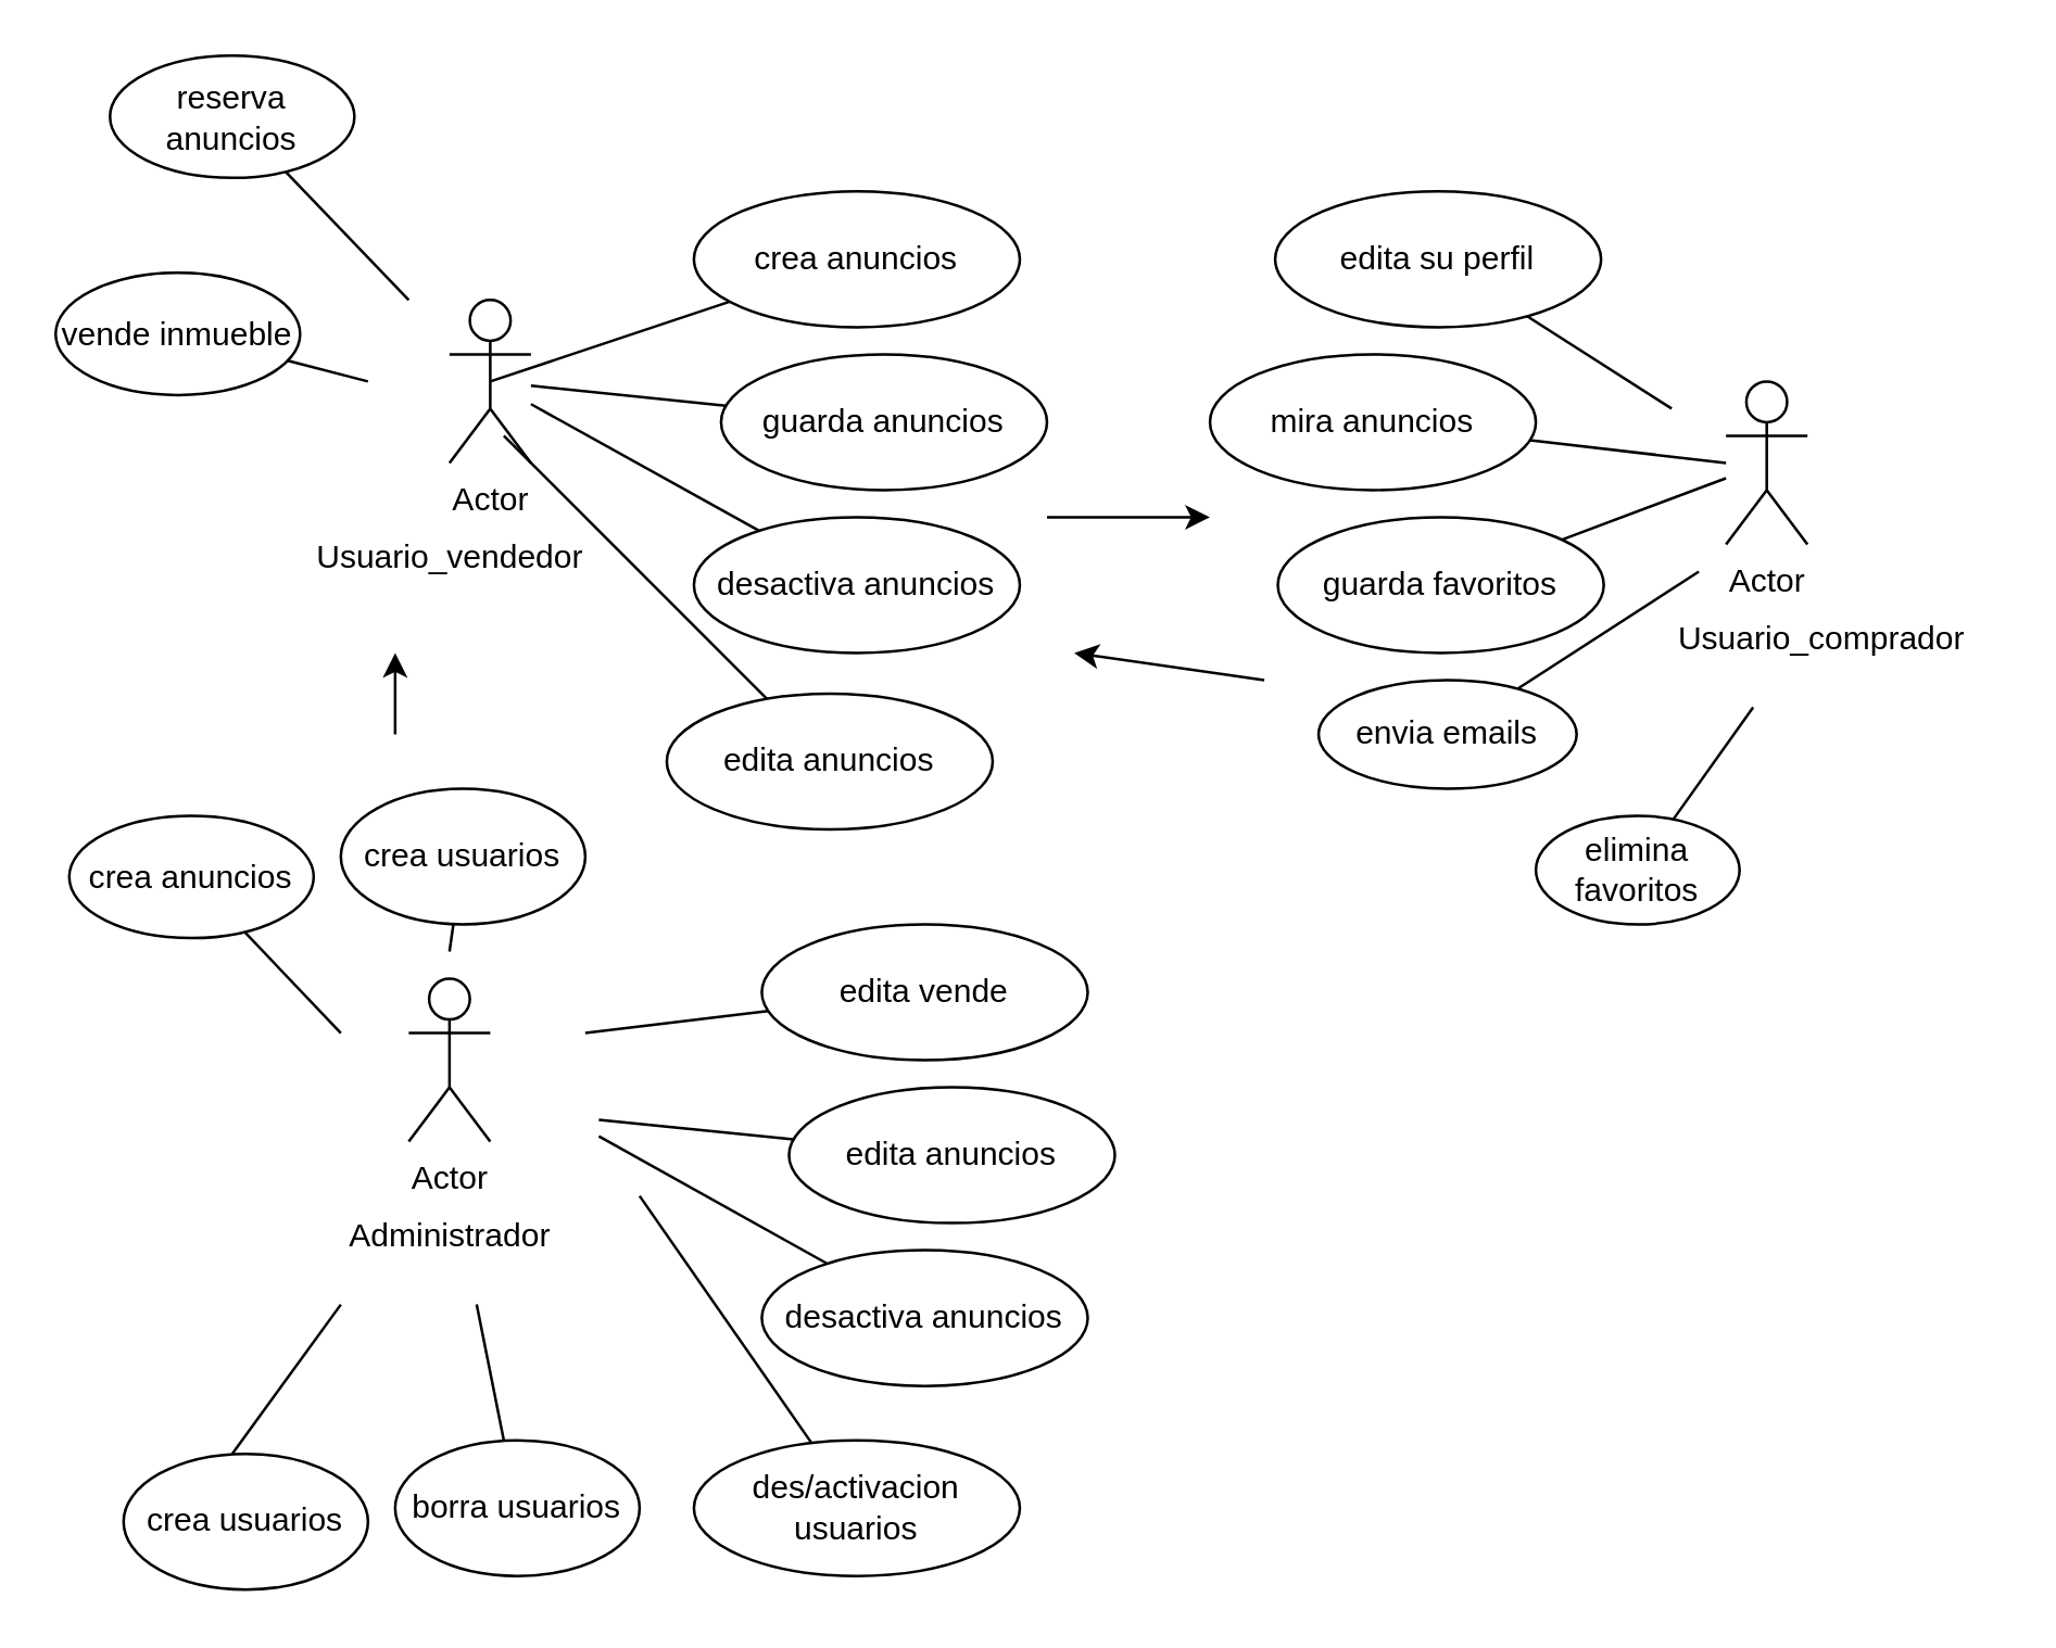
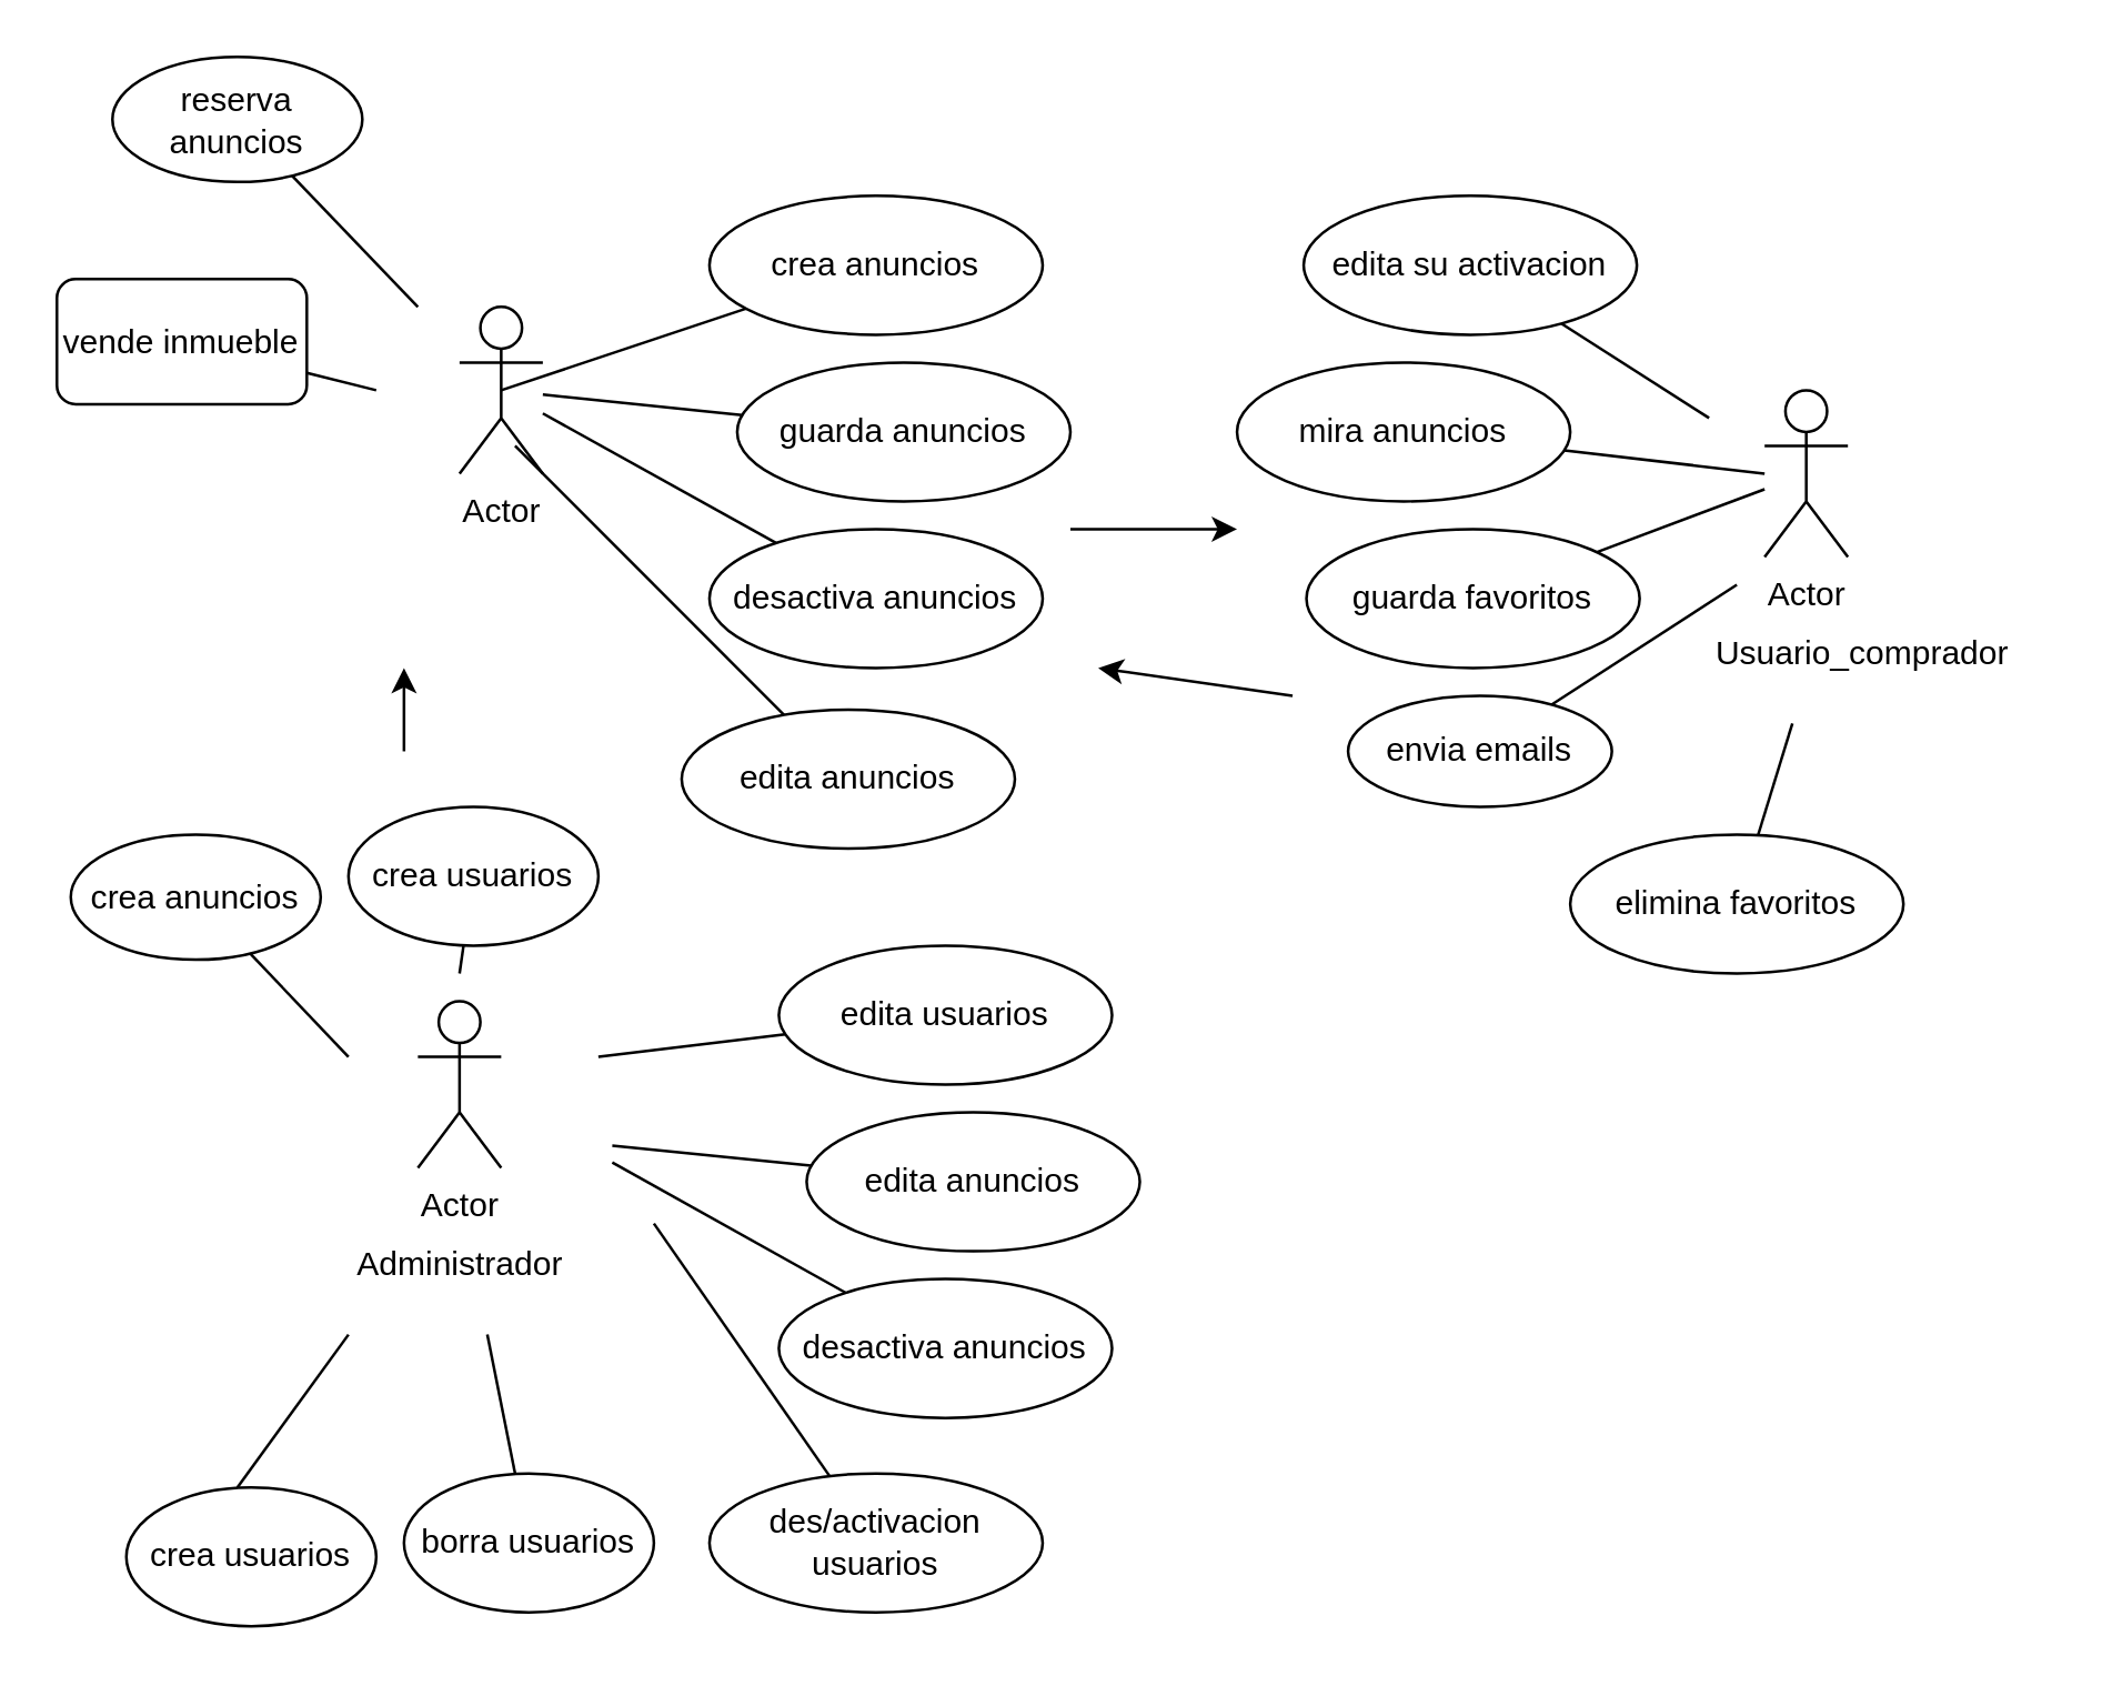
- <mxCell id="22" value="edita su perfil" style="ellipse;whiteSpace=wrap;html=1;" vertex="1" parent="1"><mxGeometry x="469" y="70" width="120" height="50" as="geometry" /></mxCell>
+ <mxCell id="22" value="edita su activacion" style="ellipse;whiteSpace=wrap;html=1;" vertex="1" parent="1"><mxGeometry x="469" y="70" width="120" height="50" as="geometry" /></mxCell>
- <mxCell id="48" value="vende inmueble" style="ellipse;whiteSpace=wrap;html=1;" vertex="1" parent="1"><mxGeometry x="20" y="100" width="90" height="45" as="geometry" /></mxCell>
+ <mxCell id="48" value="vende inmueble" style="whiteSpace=wrap;html=1;rounded=1;" vertex="1" parent="1"><mxGeometry x="20" y="100" width="90" height="45" as="geometry" /></mxCell>
- <mxCell id="11" value="Usuario_vendedor" style="text;html=1;align=center;verticalAlign=middle;resizable=0;points=[];autosize=1;strokeColor=none;fillColor=none;" vertex="1" parent="1"><mxGeometry x="105" y="190" width="120" height="30" as="geometry" /></mxCell>
- <mxCell id="20" value="elimina favoritos" style="ellipse;whiteSpace=wrap;html=1;" vertex="1" parent="1"><mxGeometry x="565" y="300" width="75" height="40" as="geometry" /></mxCell>
+ <mxCell id="20" value="elimina favoritos" style="ellipse;whiteSpace=wrap;html=1;" vertex="1" parent="1"><mxGeometry x="565" y="300" width="120" height="50" as="geometry" /></mxCell>
- <mxCell id="26" value="edita vende" style="ellipse;whiteSpace=wrap;html=1;" vertex="1" parent="1"><mxGeometry x="280" y="340" width="120" height="50" as="geometry" /></mxCell>
+ <mxCell id="26" value="edita usuarios" style="ellipse;whiteSpace=wrap;html=1;" vertex="1" parent="1"><mxGeometry x="280" y="340" width="120" height="50" as="geometry" /></mxCell>
